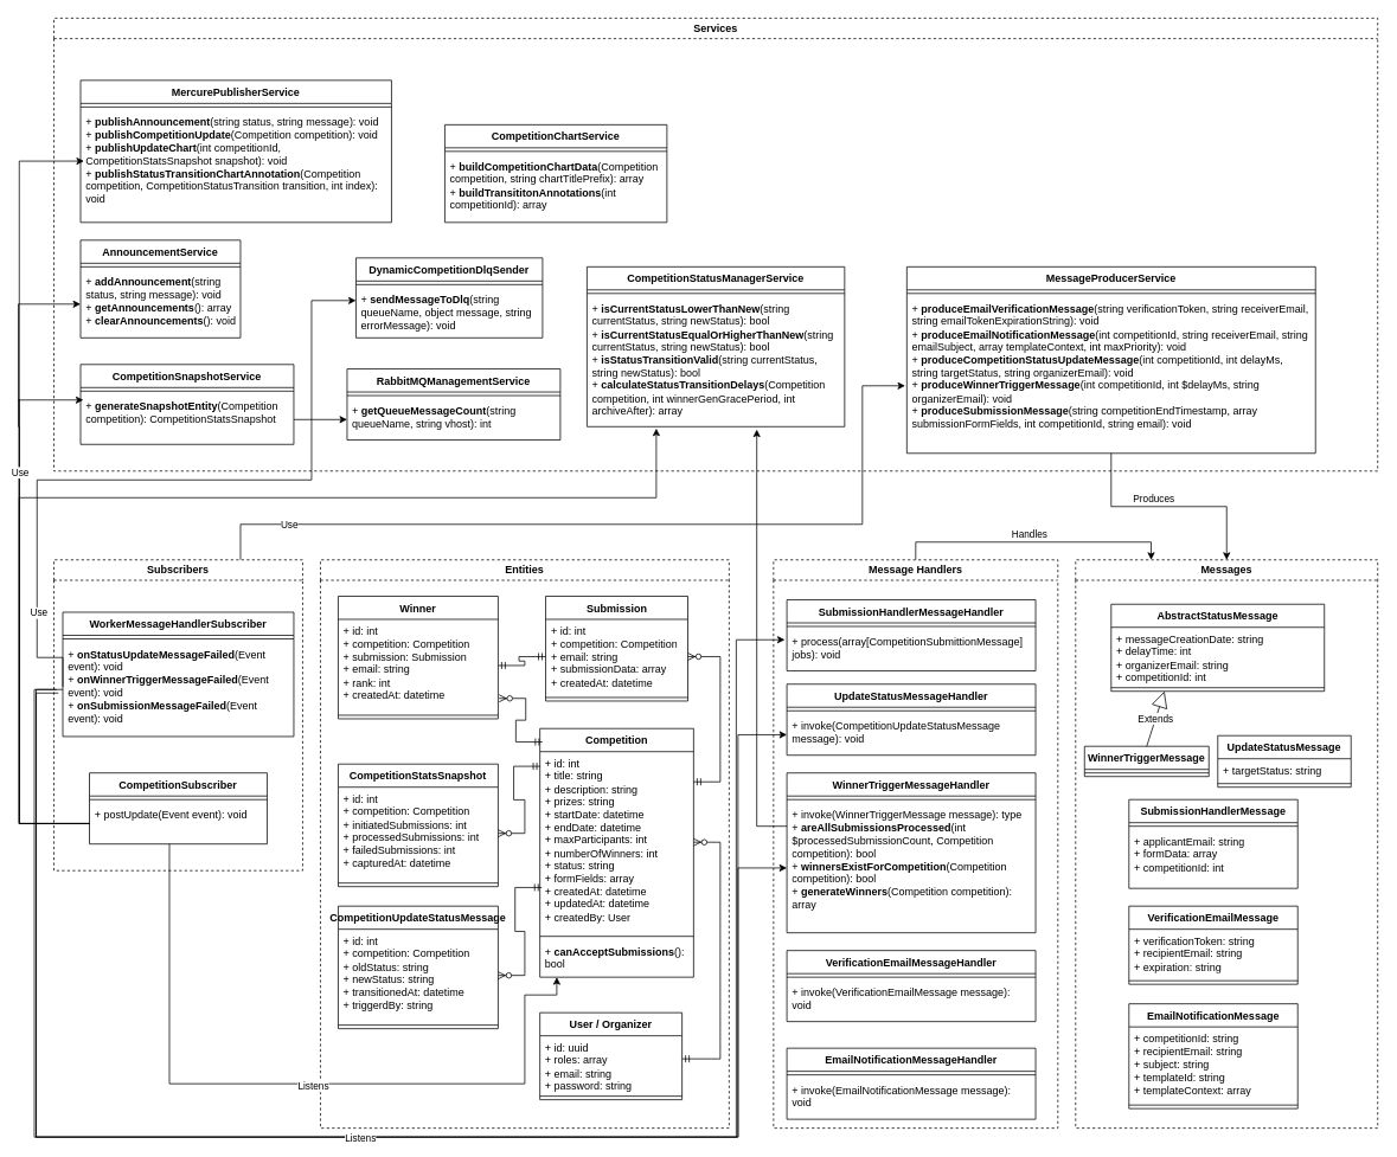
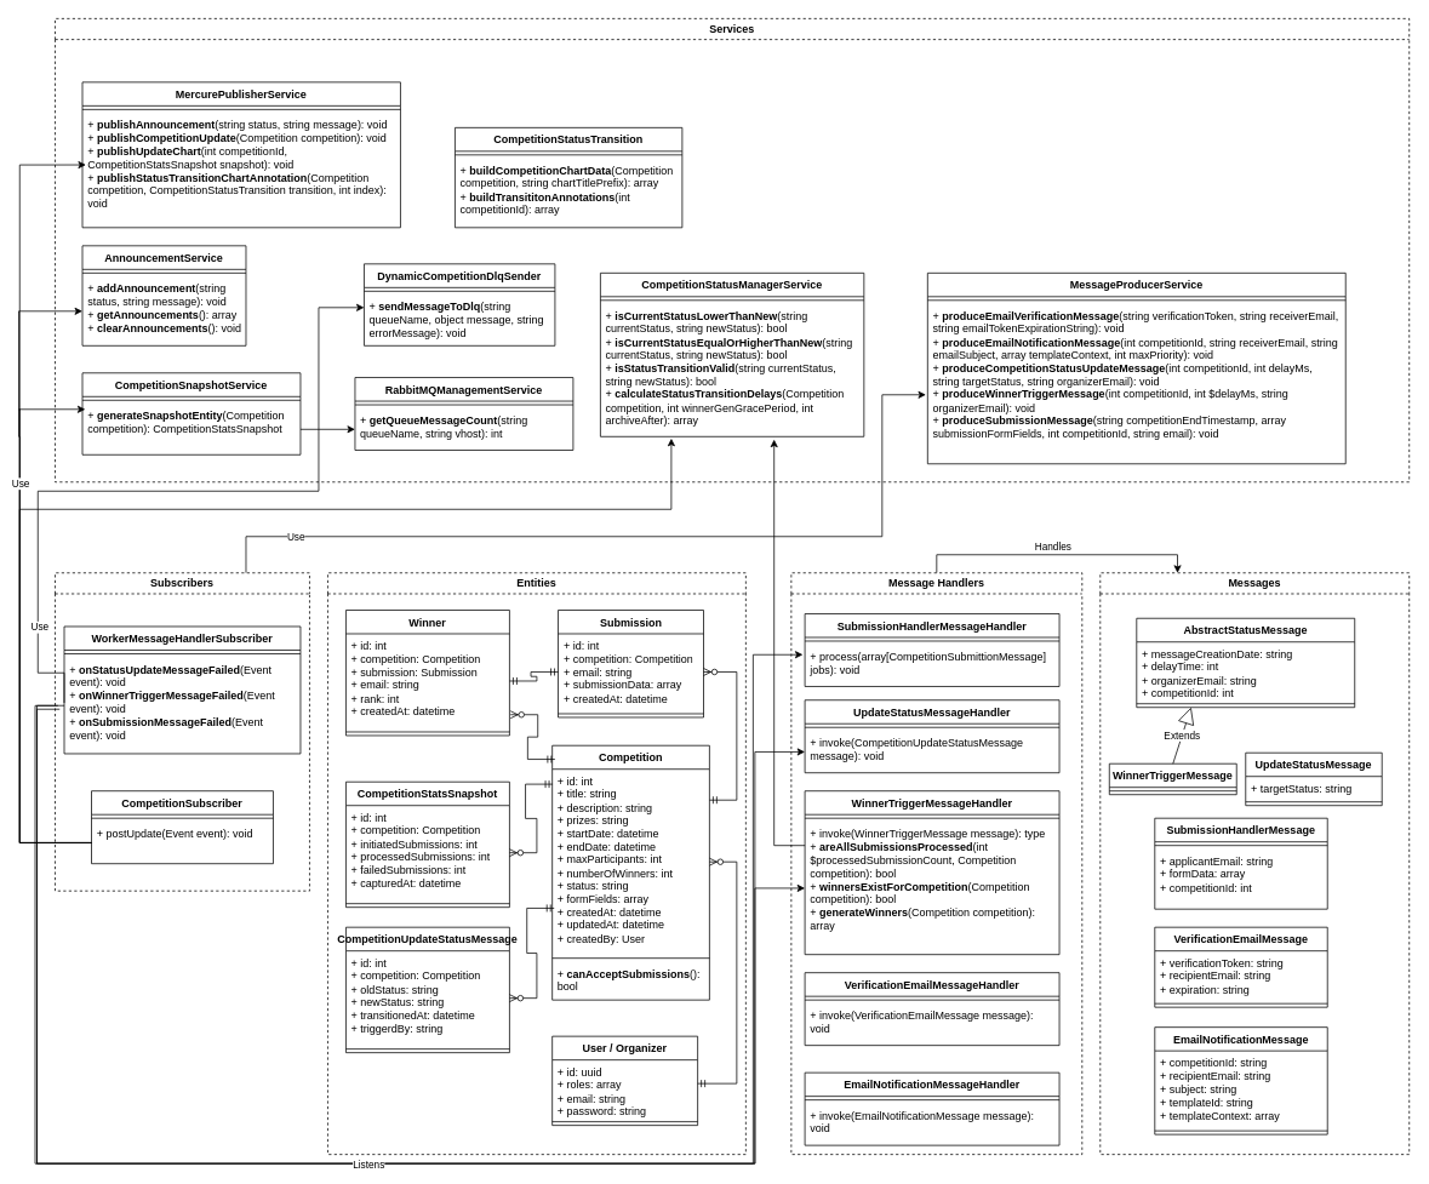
- <mxCell id="38" value="CompetitionChartService" style="swimlane;fontStyle=1;align=center;verticalAlign=top;childLayout=stackLayout;horizontal=1;startSize=26;horizontalStack=0;resizeParent=1;resizeParentMax=0;resizeLast=0;collapsible=1;marginBottom=0;whiteSpace=wrap;html=1;" vertex="1" parent="37"><mxGeometry x="440" y="120" width="250" height="110" as="geometry" /></mxCell>
+ <mxCell id="38" value="CompetitionStatusTransition" style="swimlane;fontStyle=1;align=center;verticalAlign=top;childLayout=stackLayout;horizontal=1;startSize=26;horizontalStack=0;resizeParent=1;resizeParentMax=0;resizeLast=0;collapsible=1;marginBottom=0;whiteSpace=wrap;html=1;" vertex="1" parent="37"><mxGeometry x="440" y="120" width="250" height="110" as="geometry" /></mxCell>
- <mxCell id="100" style="edgeStyle=orthogonalEdgeStyle;rounded=0;orthogonalLoop=1;jettySize=auto;html=1;entryX=0.5;entryY=0;entryDx=0;entryDy=0;" edge="1" parent="1" source="56" target="81"><mxGeometry relative="1" as="geometry" /></mxCell>
- <mxCell id="101" value="Produces" style="edgeLabel;html=1;align=center;verticalAlign=middle;resizable=0;points=[];" vertex="1" connectable="0" parent="100"><mxGeometry x="-0.142" y="-6" relative="1" as="geometry"><mxPoint y="-16" as="offset" /></mxGeometry></mxCell>
- <mxCell id="102" style="edgeStyle=orthogonalEdgeStyle;rounded=0;orthogonalLoop=1;jettySize=auto;html=1;entryX=0.11;entryY=1;entryDx=0;entryDy=0;entryPerimeter=0;" edge="1" parent="1" source="31" target="9"><mxGeometry relative="1" as="geometry"><mxPoint x="710" y="1220" as="targetPoint" /><Array as="points"><mxPoint x="190" y="1220" /><mxPoint x="590" y="1220" /><mxPoint x="590" y="1120" /><mxPoint x="626" y="1120" /></Array></mxGeometry></mxCell>
- <mxCell id="103" value="Listens" style="edgeLabel;html=1;align=center;verticalAlign=middle;resizable=0;points=[];" vertex="1" connectable="0" parent="102"><mxGeometry x="0.043" y="-2" relative="1" as="geometry"><mxPoint as="offset" /></mxGeometry></mxCell>
